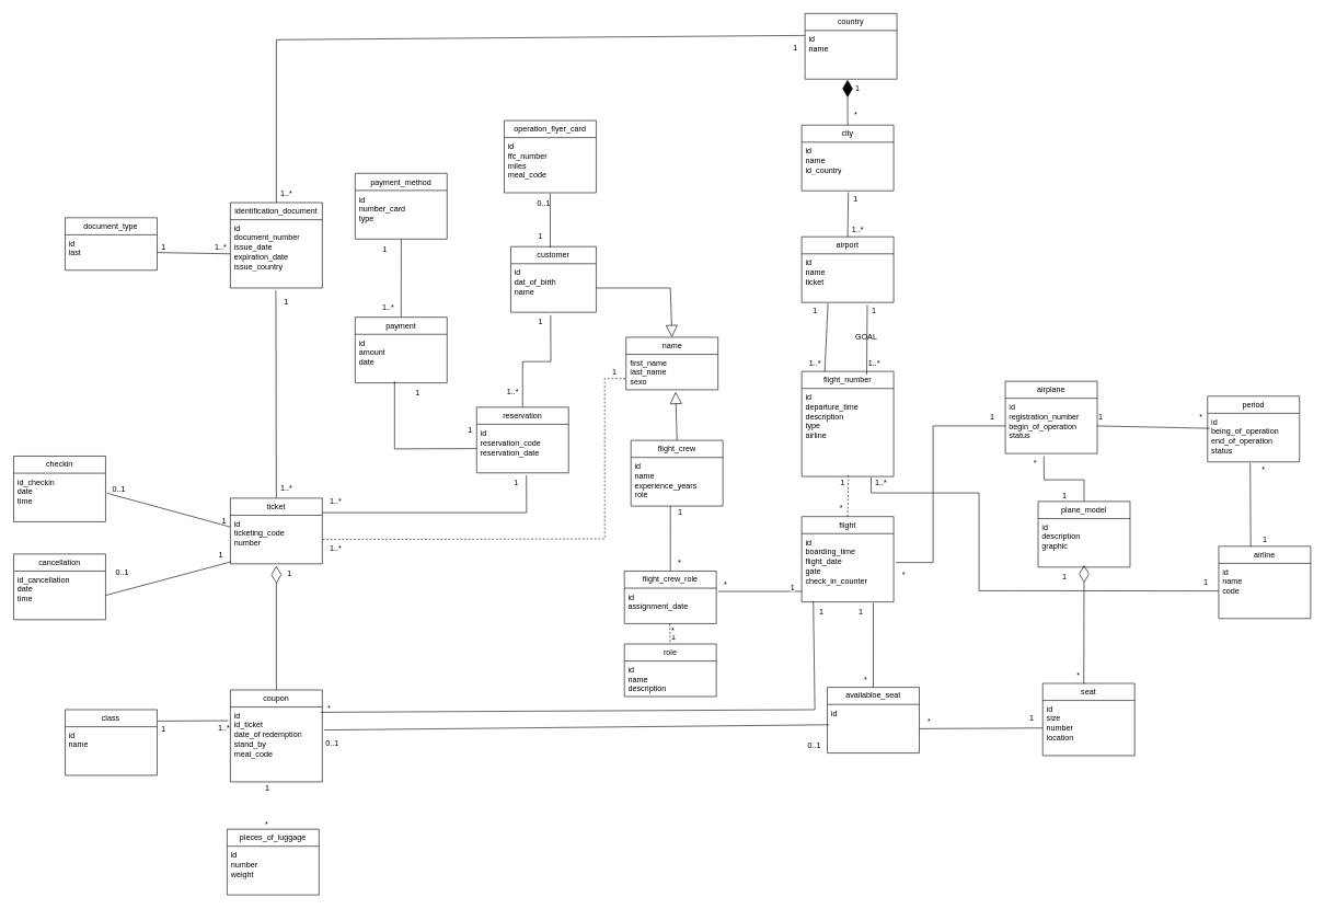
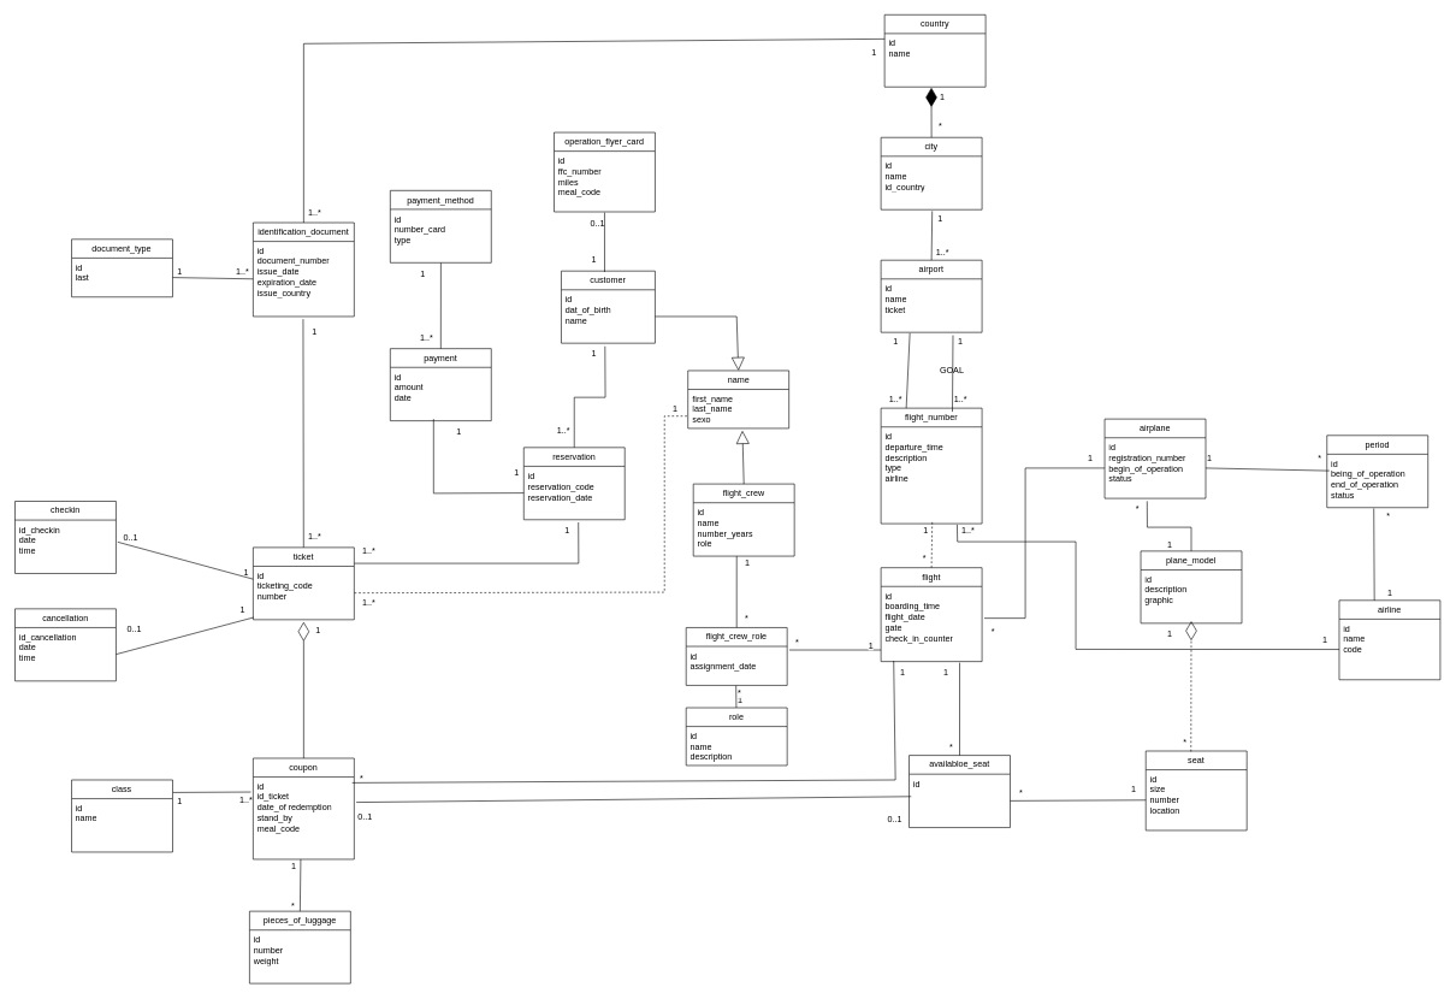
- <mxCell id="141" value="&lt;div&gt;id&lt;/div&gt;&lt;div&gt;name&lt;/div&gt;&lt;div&gt;experience_years&lt;br&gt;&lt;/div&gt;&lt;div&gt;role&lt;/div&gt;" style="text;strokeColor=none;fillColor=none;align=left;verticalAlign=top;spacingLeft=4;spacingRight=4;overflow=hidden;rotatable=0;points=[[0,0.5],[1,0.5]];portConstraint=eastwest;whiteSpace=wrap;html=1;" vertex="1" parent="140"><mxGeometry y="26" width="140" height="74" as="geometry" /></mxCell>
+ <mxCell id="141" value="&lt;div&gt;id&lt;/div&gt;&lt;div&gt;name&lt;/div&gt;&lt;div&gt;number_years&lt;br&gt;&lt;/div&gt;&lt;div&gt;role&lt;/div&gt;" style="text;strokeColor=none;fillColor=none;align=left;verticalAlign=top;spacingLeft=4;spacingRight=4;overflow=hidden;rotatable=0;points=[[0,0.5],[1,0.5]];portConstraint=eastwest;whiteSpace=wrap;html=1;" vertex="1" parent="140"><mxGeometry y="26" width="140" height="74" as="geometry" /></mxCell>
- <mxCell id="8" value="" style="endArrow=diamondThin;endFill=0;endSize=24;html=1;rounded=0;exitX=0.447;exitY=0.007;exitDx=0;exitDy=0;entryX=0.5;entryY=0.959;entryDx=0;entryDy=0;entryPerimeter=0;exitPerimeter=0;" edge="1" parent="1" source="32" target="93"><mxGeometry width="160" relative="1" as="geometry"><mxPoint x="1630" y="940" as="sourcePoint" /><mxPoint x="1790" y="940" as="targetPoint" /></mxGeometry></mxCell>
+ <mxCell id="8" value="" style="endArrow=diamondThin;endFill=0;endSize=24;html=1;rounded=0;exitX=0.447;exitY=0.007;exitDx=0;exitDy=0;entryX=0.5;entryY=0.959;entryDx=0;entryDy=0;entryPerimeter=0;exitPerimeter=0;dashed=1;" edge="1" parent="1" source="32" target="93"><mxGeometry width="160" relative="1" as="geometry"><mxPoint x="1630" y="940" as="sourcePoint" /><mxPoint x="1790" y="940" as="targetPoint" /></mxGeometry></mxCell>
- <mxCell id="27" value="" style="endArrow=none;html=1;rounded=0;exitX=0.494;exitY=1.008;exitDx=0;exitDy=0;exitPerimeter=0;dashed=1;" edge="1" parent="1" source="24" target="21"><mxGeometry width="50" height="50" relative="1" as="geometry"><mxPoint x="930" y="870" as="sourcePoint" /><mxPoint x="1230" y="1195" as="targetPoint" /></mxGeometry></mxCell>
+ <mxCell id="27" value="" style="endArrow=none;html=1;rounded=0;exitX=0.494;exitY=1.008;exitDx=0;exitDy=0;exitPerimeter=0;" edge="1" parent="1" source="24" target="21"><mxGeometry width="50" height="50" relative="1" as="geometry"><mxPoint x="930" y="870" as="sourcePoint" /><mxPoint x="1230" y="1195" as="targetPoint" /></mxGeometry></mxCell>
+ <mxCell id="7" value="" style="endArrow=none;html=1;rounded=0;entryX=0.471;entryY=1;entryDx=0;entryDy=0;entryPerimeter=0;exitX=0.5;exitY=0;exitDx=0;exitDy=0;" edge="1" parent="1" source="63" target="149"><mxGeometry width="50" height="50" relative="1" as="geometry"><mxPoint x="1200" y="1004" as="sourcePoint" /><mxPoint x="1250" y="954" as="targetPoint" /></mxGeometry></mxCell>
